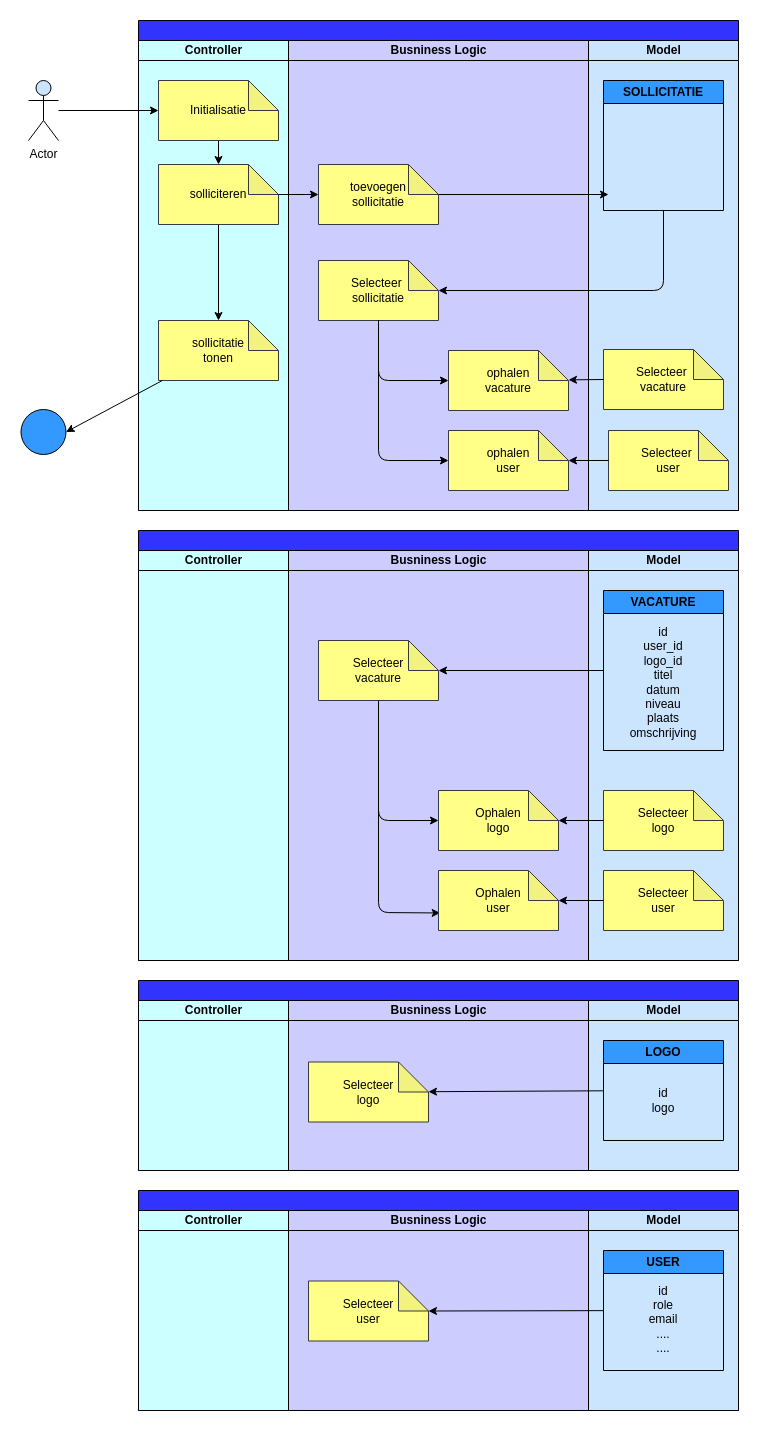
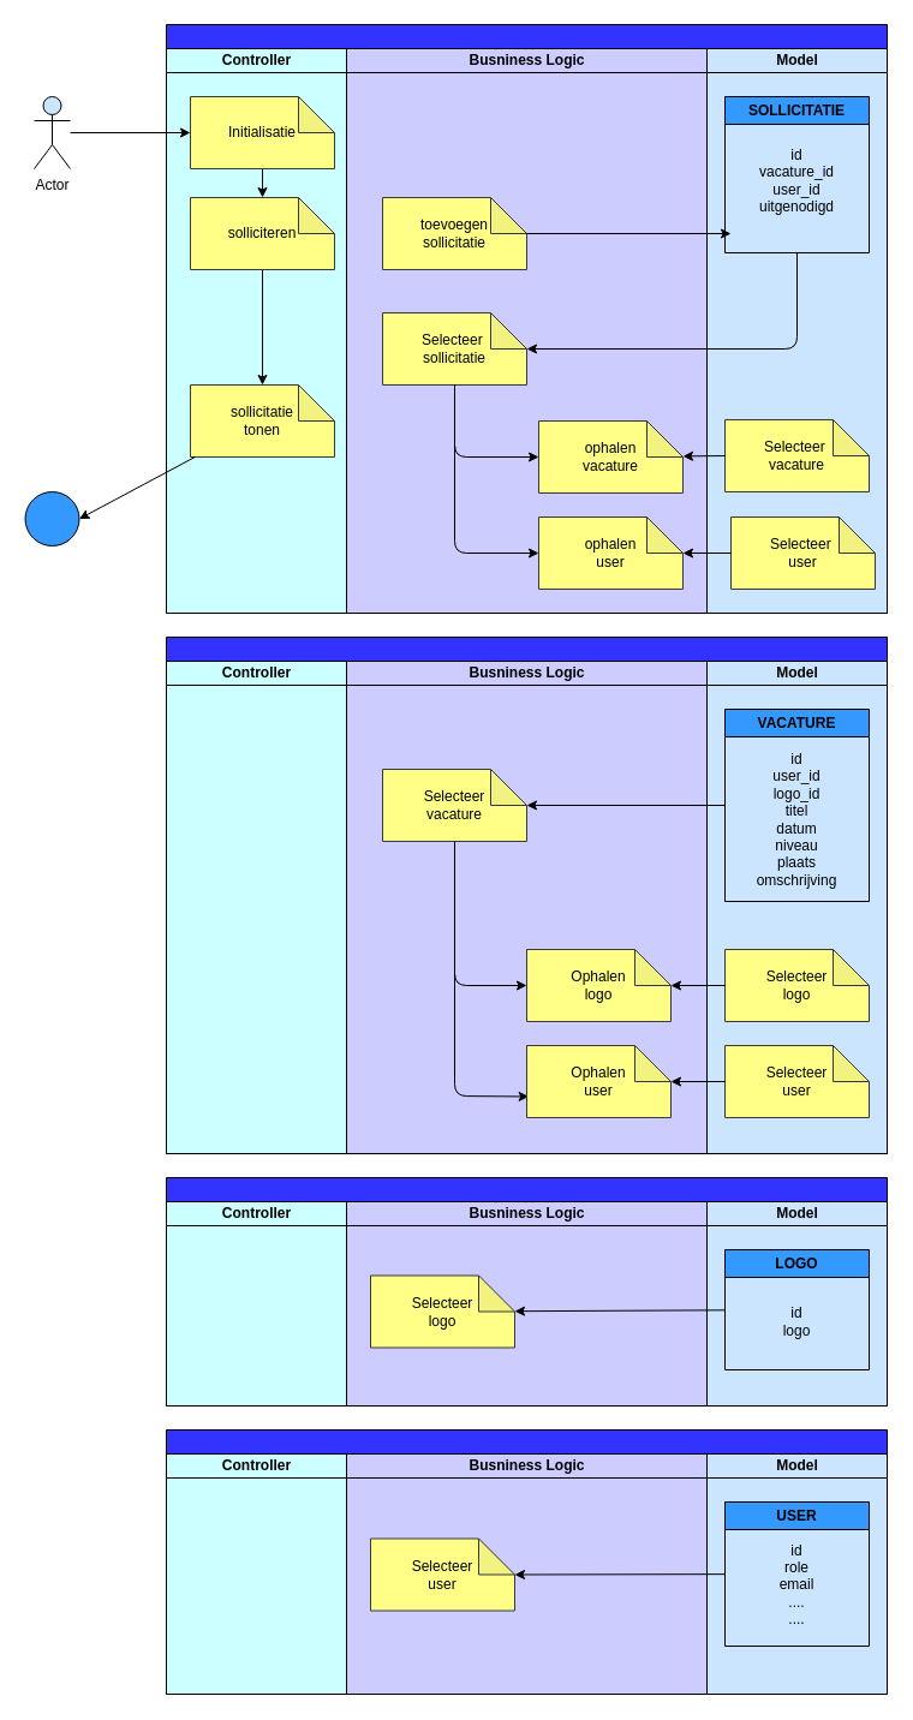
+ <mxCell id="16" value="id&lt;br&gt;vacature_id&lt;br&gt;user_id&lt;br&gt;uitgenodigd" style="text;html=1;strokeColor=none;fillColor=none;align=center;verticalAlign=middle;whiteSpace=wrap;rounded=0;labelBackgroundColor=none;fontColor=#000000;" parent="15" vertex="1"><mxGeometry x="30" y="40" width="60" height="60" as="geometry" /></mxCell>
- <mxCell id="19" value="" style="edgeStyle=none;html=1;strokeColor=#000000;" parent="2" source="8" target="10" edge="1"><mxGeometry relative="1" as="geometry" /></mxCell>
